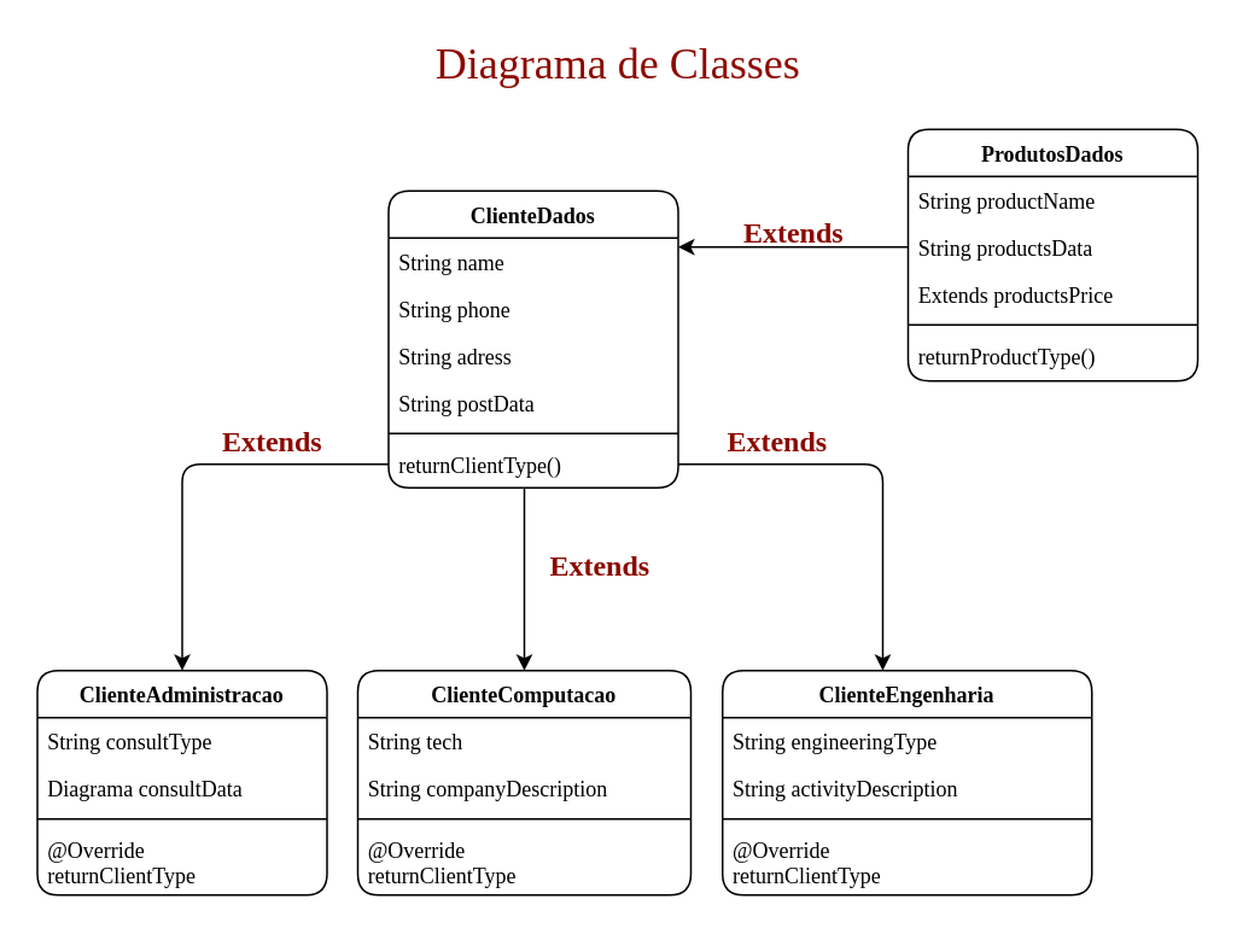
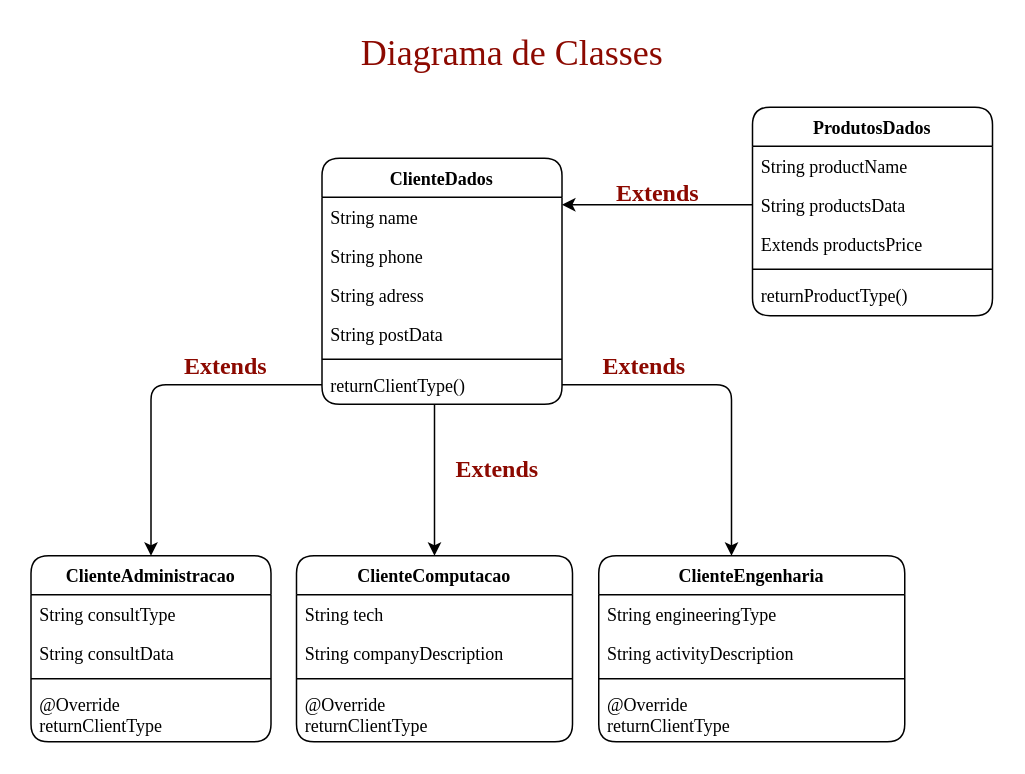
- <mxCell id="11" value="Diagrama consultData" style="text;align=left;verticalAlign=top;spacingLeft=4;spacingRight=4;overflow=hidden;rotatable=0;points=[[0,0.5],[1,0.5]];portConstraint=eastwest;shadow=0;html=0;fontFamily=Lucida Console;rounded=1;" parent="9" vertex="1"><mxGeometry y="52" width="160" height="26" as="geometry" /></mxCell>
+ <mxCell id="11" value="String consultData" style="text;align=left;verticalAlign=top;spacingLeft=4;spacingRight=4;overflow=hidden;rotatable=0;points=[[0,0.5],[1,0.5]];portConstraint=eastwest;shadow=0;html=0;fontFamily=Lucida Console;rounded=1;" parent="9" vertex="1"><mxGeometry y="52" width="160" height="26" as="geometry" /></mxCell>
